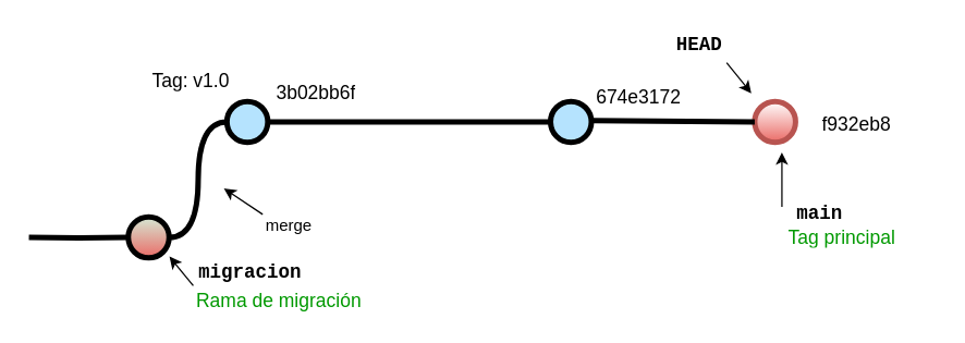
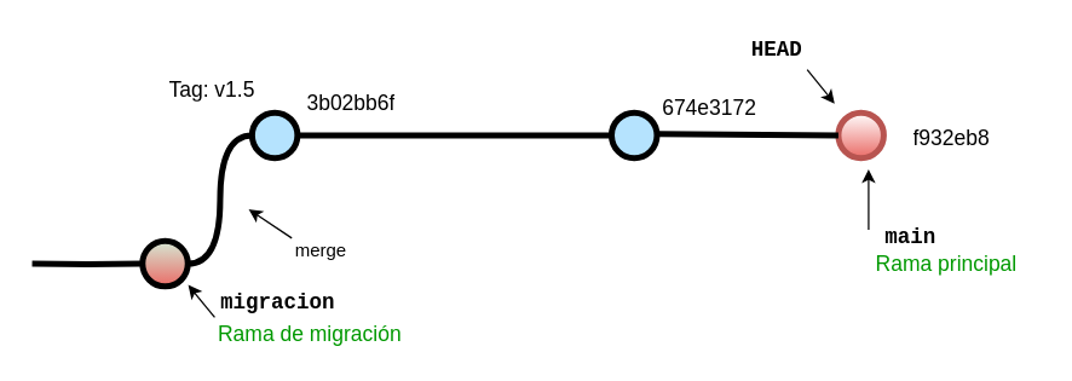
- <mxCell id="10" value="Tag: v1.0" style="text;html=1;strokeColor=none;fillColor=none;align=center;verticalAlign=middle;whiteSpace=wrap;overflow=hidden;fontSize=14;" parent="1" vertex="1"><mxGeometry x="104" y="48" width="71.75" height="20" as="geometry" /></mxCell>
+ <mxCell id="10" value="Tag: v1.5" style="text;html=1;strokeColor=none;fillColor=none;align=center;verticalAlign=middle;whiteSpace=wrap;overflow=hidden;fontSize=14;" parent="1" vertex="1"><mxGeometry x="104" y="48" width="71.75" height="20" as="geometry" /></mxCell>
- <mxCell id="8" value="Tag principal" style="text;html=1;strokeColor=none;fillColor=none;align=left;verticalAlign=middle;whiteSpace=wrap;overflow=hidden;fontSize=14;fontStyle=0;fontColor=#009900;" parent="1" vertex="1"><mxGeometry x="576.75" y="162.5" width="110" height="20" as="geometry" /></mxCell>
+ <mxCell id="8" value="Rama principal" style="text;html=1;strokeColor=none;fillColor=none;align=left;verticalAlign=middle;whiteSpace=wrap;overflow=hidden;fontSize=14;fontStyle=0;fontColor=#009900;" parent="1" vertex="1"><mxGeometry x="576.75" y="162.5" width="110" height="20" as="geometry" /></mxCell>
